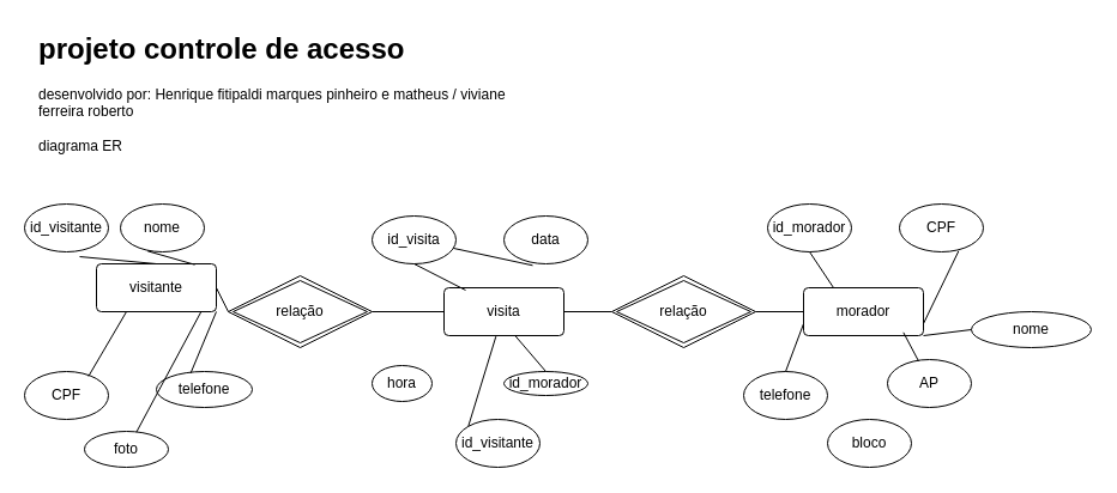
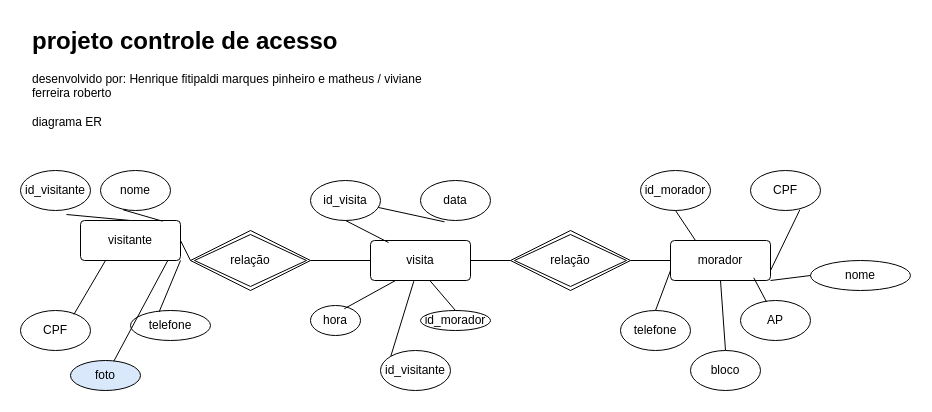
+ <mxCell id="27" value="" style="endArrow=none;html=1;rounded=0;exitX=0.676;exitY=0.108;exitDx=0;exitDy=0;exitPerimeter=0;entryX=0.25;entryY=1;entryDx=0;entryDy=0;" parent="1" source="14" target="3" edge="1"><mxGeometry relative="1" as="geometry"><mxPoint x="240" y="340" as="sourcePoint" /><mxPoint x="400" y="340" as="targetPoint" /></mxGeometry></mxCell>
+ <mxCell id="34" value="" style="endArrow=none;html=1;rounded=0;exitX=0.5;exitY=1;exitDx=0;exitDy=0;entryX=0.5;entryY=0;entryDx=0;entryDy=0;" parent="1" source="4" target="19" edge="1"><mxGeometry relative="1" as="geometry"><mxPoint x="490" y="340" as="sourcePoint" /><mxPoint x="650" y="340" as="targetPoint" /></mxGeometry></mxCell>
- <mxCell id="11" value="foto" style="ellipse;whiteSpace=wrap;html=1;align=center;" parent="1" vertex="1"><mxGeometry x="70" y="360" width="70" height="30" as="geometry" /></mxCell>
+ <mxCell id="11" value="foto" style="ellipse;whiteSpace=wrap;html=1;align=center;fillColor=#dae8fc;" parent="1" vertex="1"><mxGeometry x="70" y="360" width="70" height="30" as="geometry" /></mxCell>
